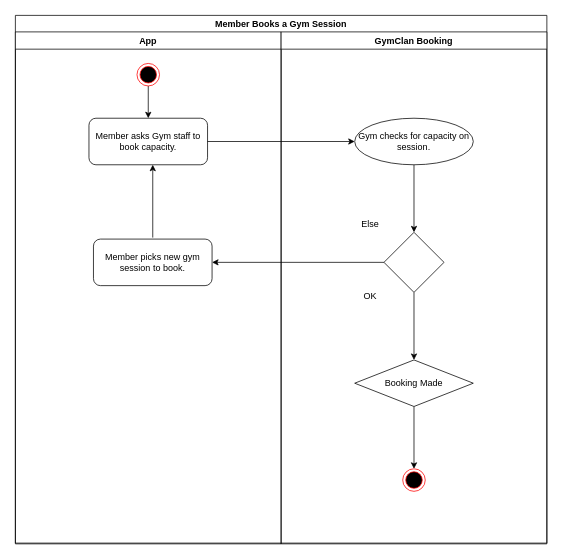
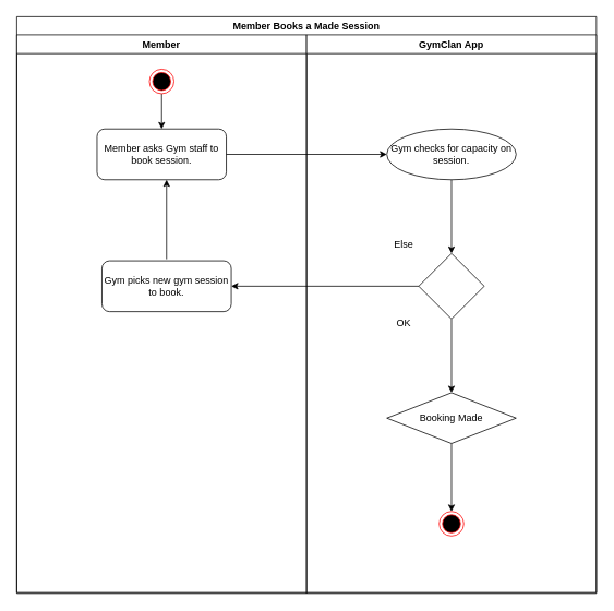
- <mxCell id="2" value="Member Books a Gym Session" style="swimlane;" vertex="1" parent="1"><mxGeometry x="20" y="20" width="708" height="703" as="geometry"><mxRectangle x="65" y="340" width="203" height="23" as="alternateBounds" /></mxGeometry></mxCell>
+ <mxCell id="2" value="Member Books a Made Session" style="swimlane;" vertex="1" parent="1"><mxGeometry x="20" y="20" width="708" height="703" as="geometry"><mxRectangle x="65" y="340" width="203" height="23" as="alternateBounds" /></mxGeometry></mxCell>
- <mxCell id="3" value="App" style="swimlane;startSize=23;" vertex="1" parent="2"><mxGeometry y="22" width="354" height="682" as="geometry" /></mxCell>
+ <mxCell id="3" value="Member" style="swimlane;startSize=23;" vertex="1" parent="2"><mxGeometry y="22" width="354" height="682" as="geometry" /></mxCell>
- <mxCell id="8" value="GymClan Booking" style="swimlane;" vertex="1" parent="2"><mxGeometry x="354" y="22" width="354" height="682" as="geometry" /></mxCell>
+ <mxCell id="8" value="GymClan App" style="swimlane;" vertex="1" parent="2"><mxGeometry x="354" y="22" width="354" height="682" as="geometry" /></mxCell>
- <mxCell id="6" value="Member asks Gym staff to book capacity." style="rounded=1;whiteSpace=wrap;html=1;" vertex="1" parent="3"><mxGeometry x="98" y="115" width="158" height="62" as="geometry" /></mxCell>
+ <mxCell id="6" value="Member asks Gym staff to book session." style="rounded=1;whiteSpace=wrap;html=1;" vertex="1" parent="3"><mxGeometry x="98" y="115" width="158" height="62" as="geometry" /></mxCell>
- <mxCell id="7" value="Member picks new gym session to book." style="rounded=1;whiteSpace=wrap;html=1;" vertex="1" parent="3"><mxGeometry x="104" y="276" width="158" height="62" as="geometry" /></mxCell>
+ <mxCell id="7" value="Gym picks new gym session to book." style="rounded=1;whiteSpace=wrap;html=1;" vertex="1" parent="3"><mxGeometry x="104" y="276" width="158" height="62" as="geometry" /></mxCell>
